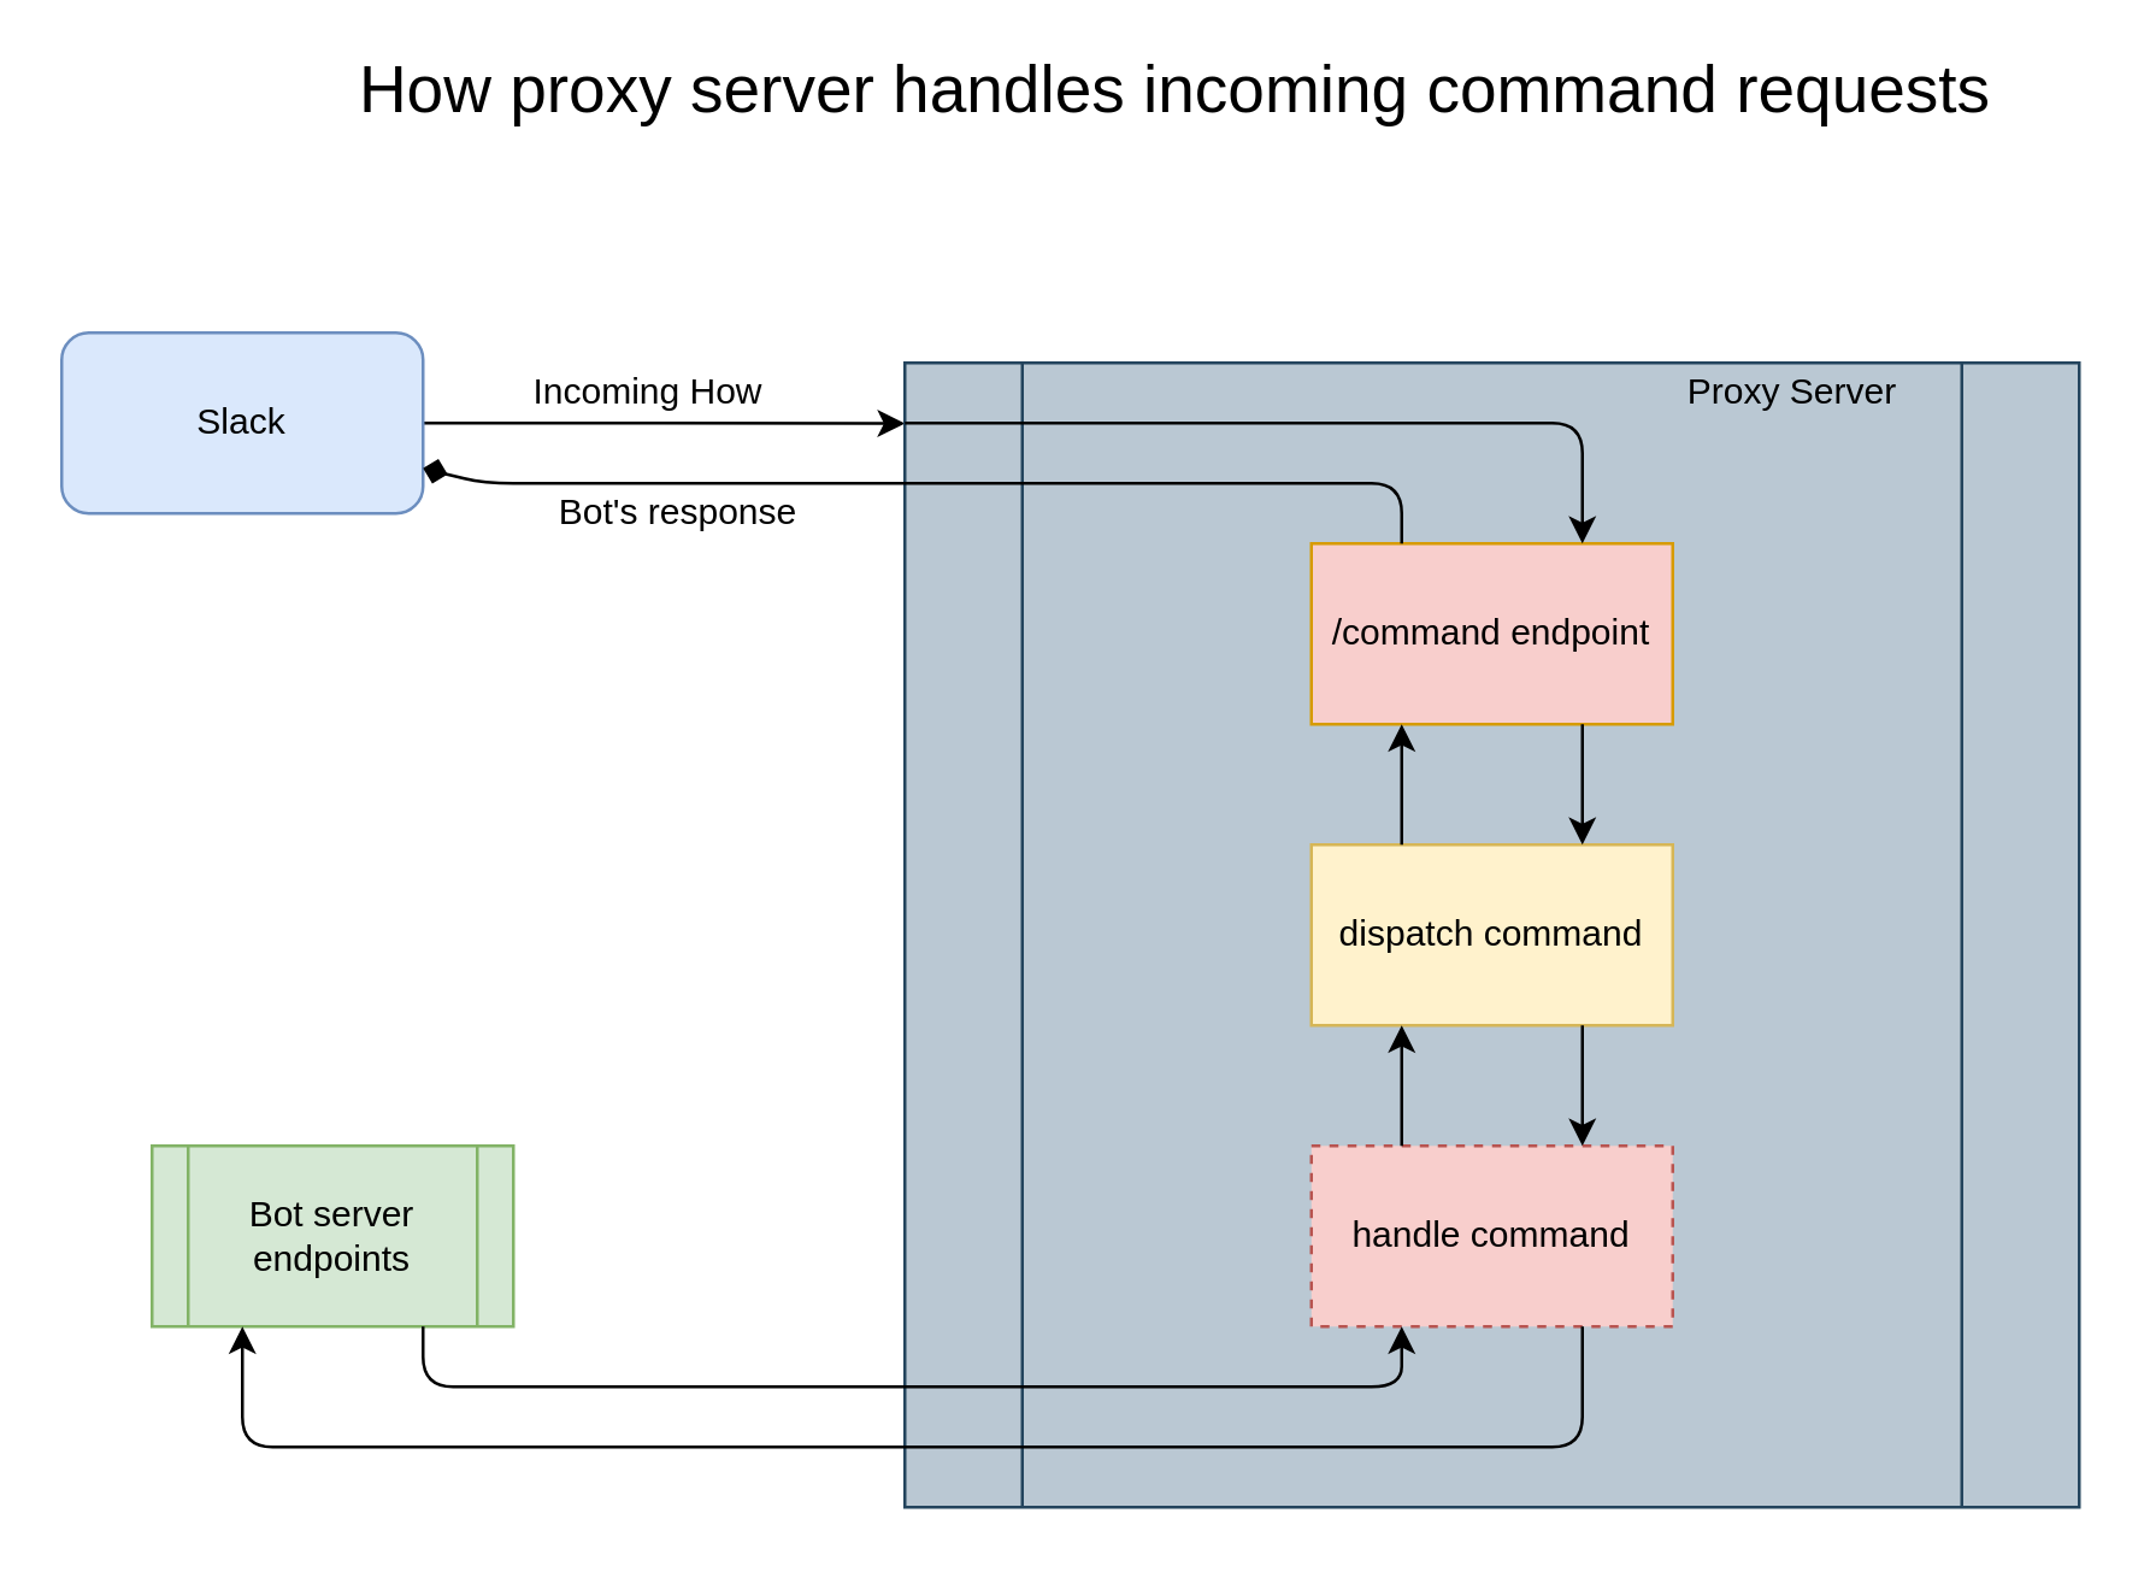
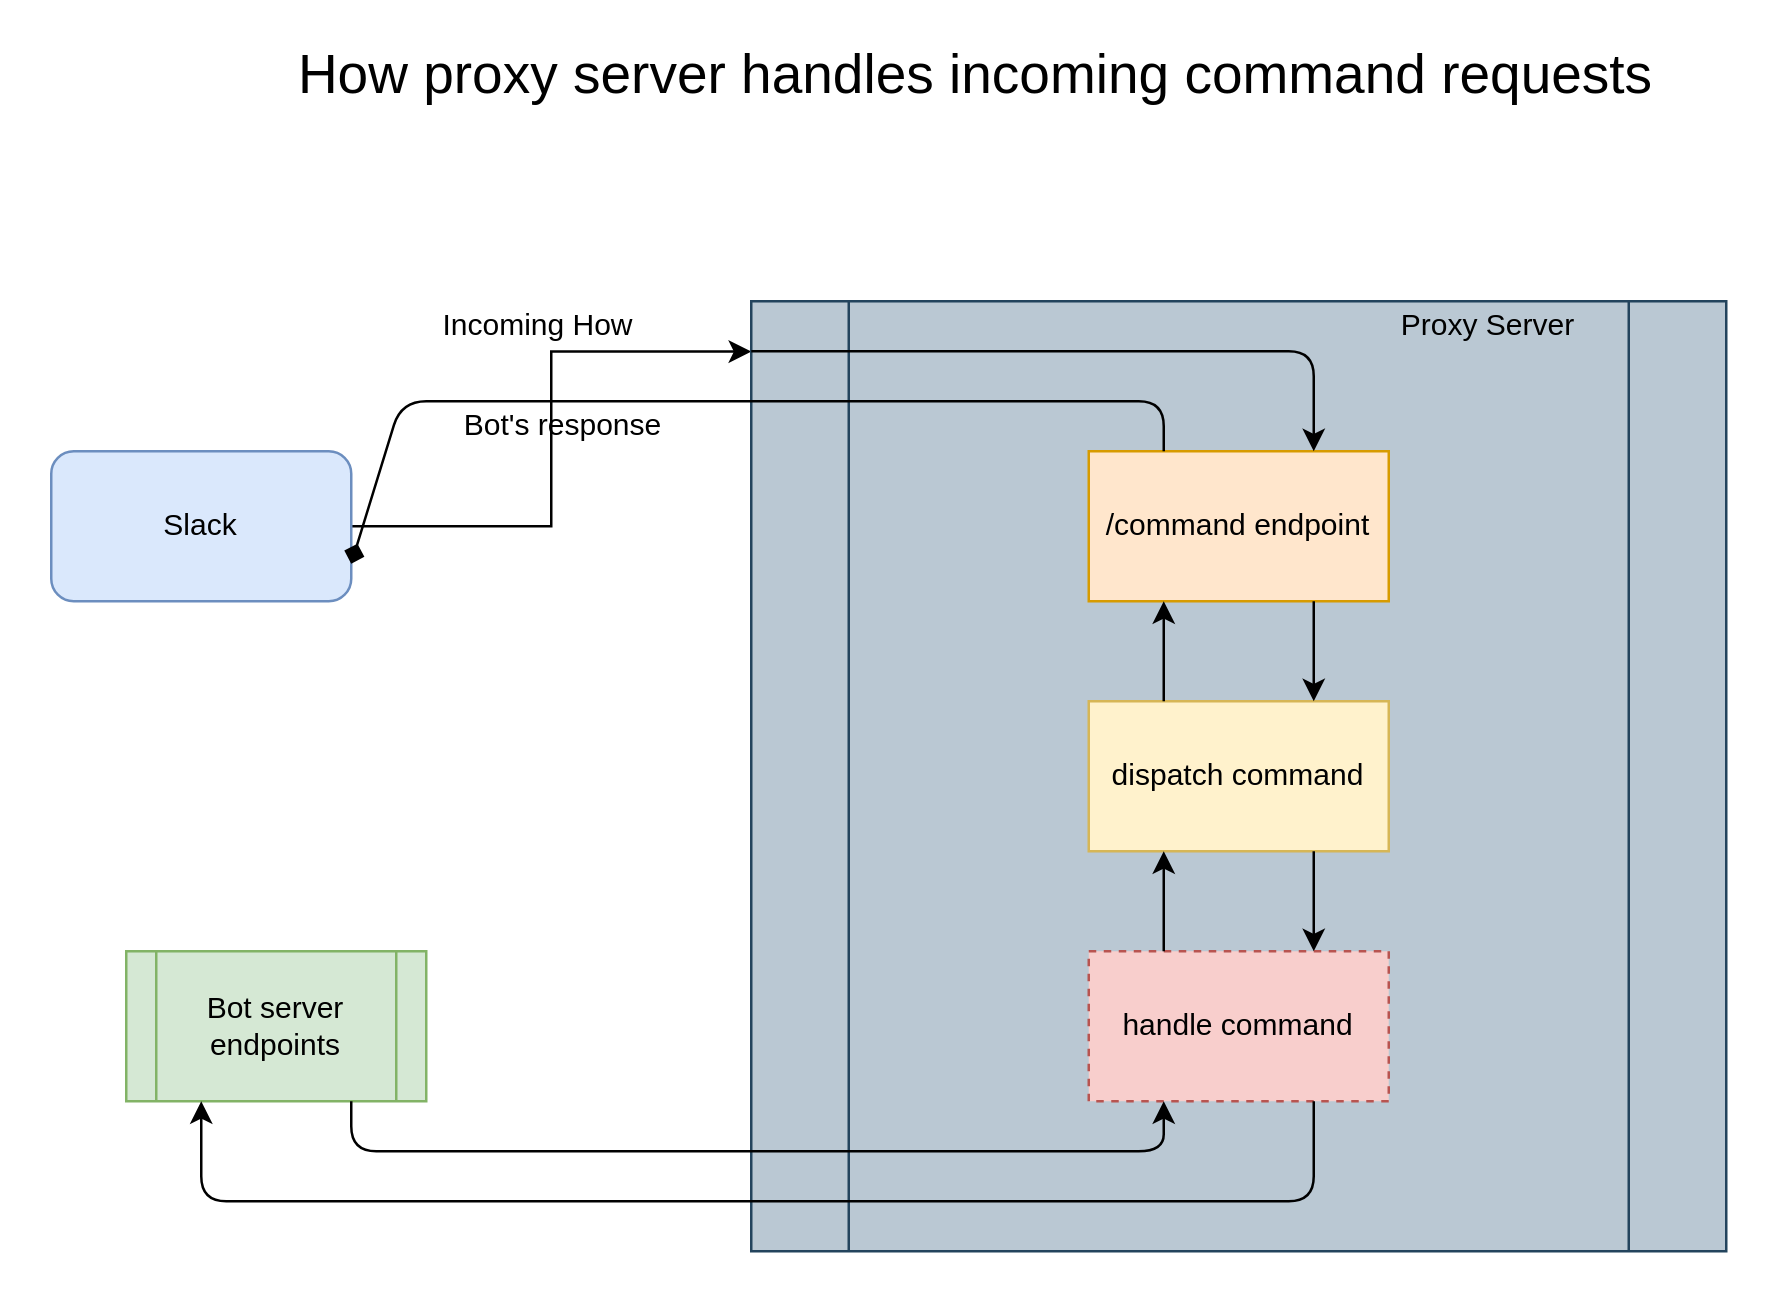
- <mxCell id="3" value="Slack" style="rounded=1;whiteSpace=wrap;html=1;fillColor=#dae8fc;strokeColor=#6c8ebf;" vertex="1" parent="1"><mxGeometry x="20" y="110" width="120" height="60" as="geometry" /></mxCell>
+ <mxCell id="3" value="Slack" style="rounded=1;whiteSpace=wrap;html=1;fillColor=#dae8fc;strokeColor=#6c8ebf;" vertex="1" parent="1"><mxGeometry x="20" y="180" width="120" height="60" as="geometry" /></mxCell>
- <mxCell id="5" value="/command endpoint" style="rounded=0;whiteSpace=wrap;html=1;fillColor=#f8cecc;strokeColor=#d79b00;" vertex="1" parent="1"><mxGeometry x="435" y="180" width="120" height="60" as="geometry" /></mxCell>
+ <mxCell id="5" value="/command endpoint" style="rounded=0;whiteSpace=wrap;html=1;fillColor=#ffe6cc;strokeColor=#d79b00;" vertex="1" parent="1"><mxGeometry x="435" y="180" width="120" height="60" as="geometry" /></mxCell>
